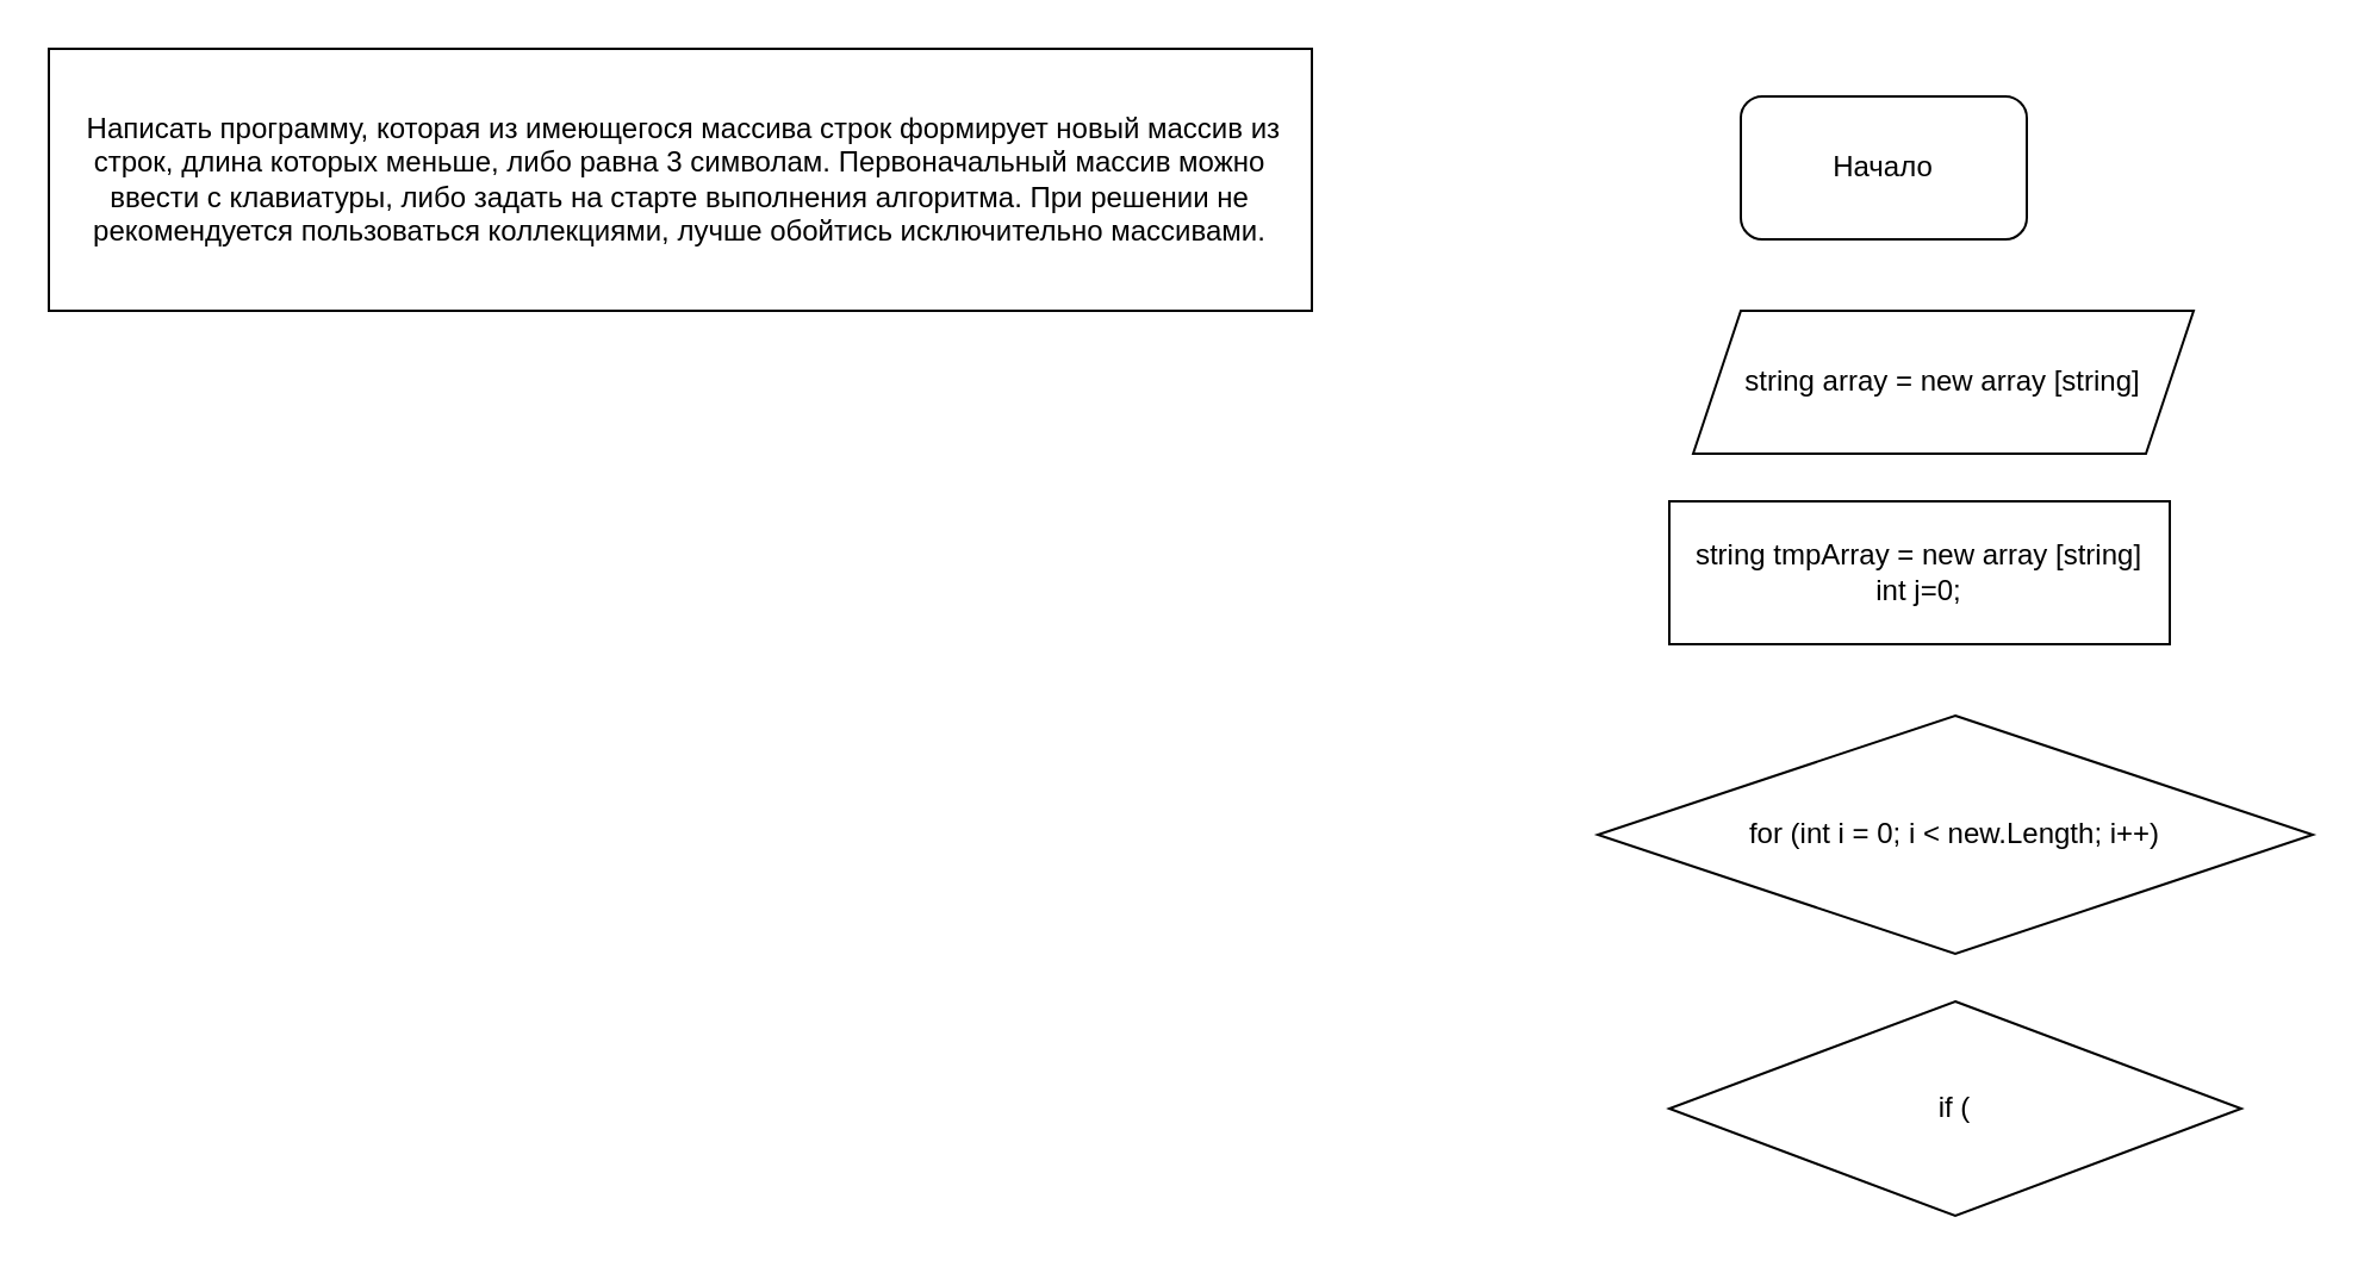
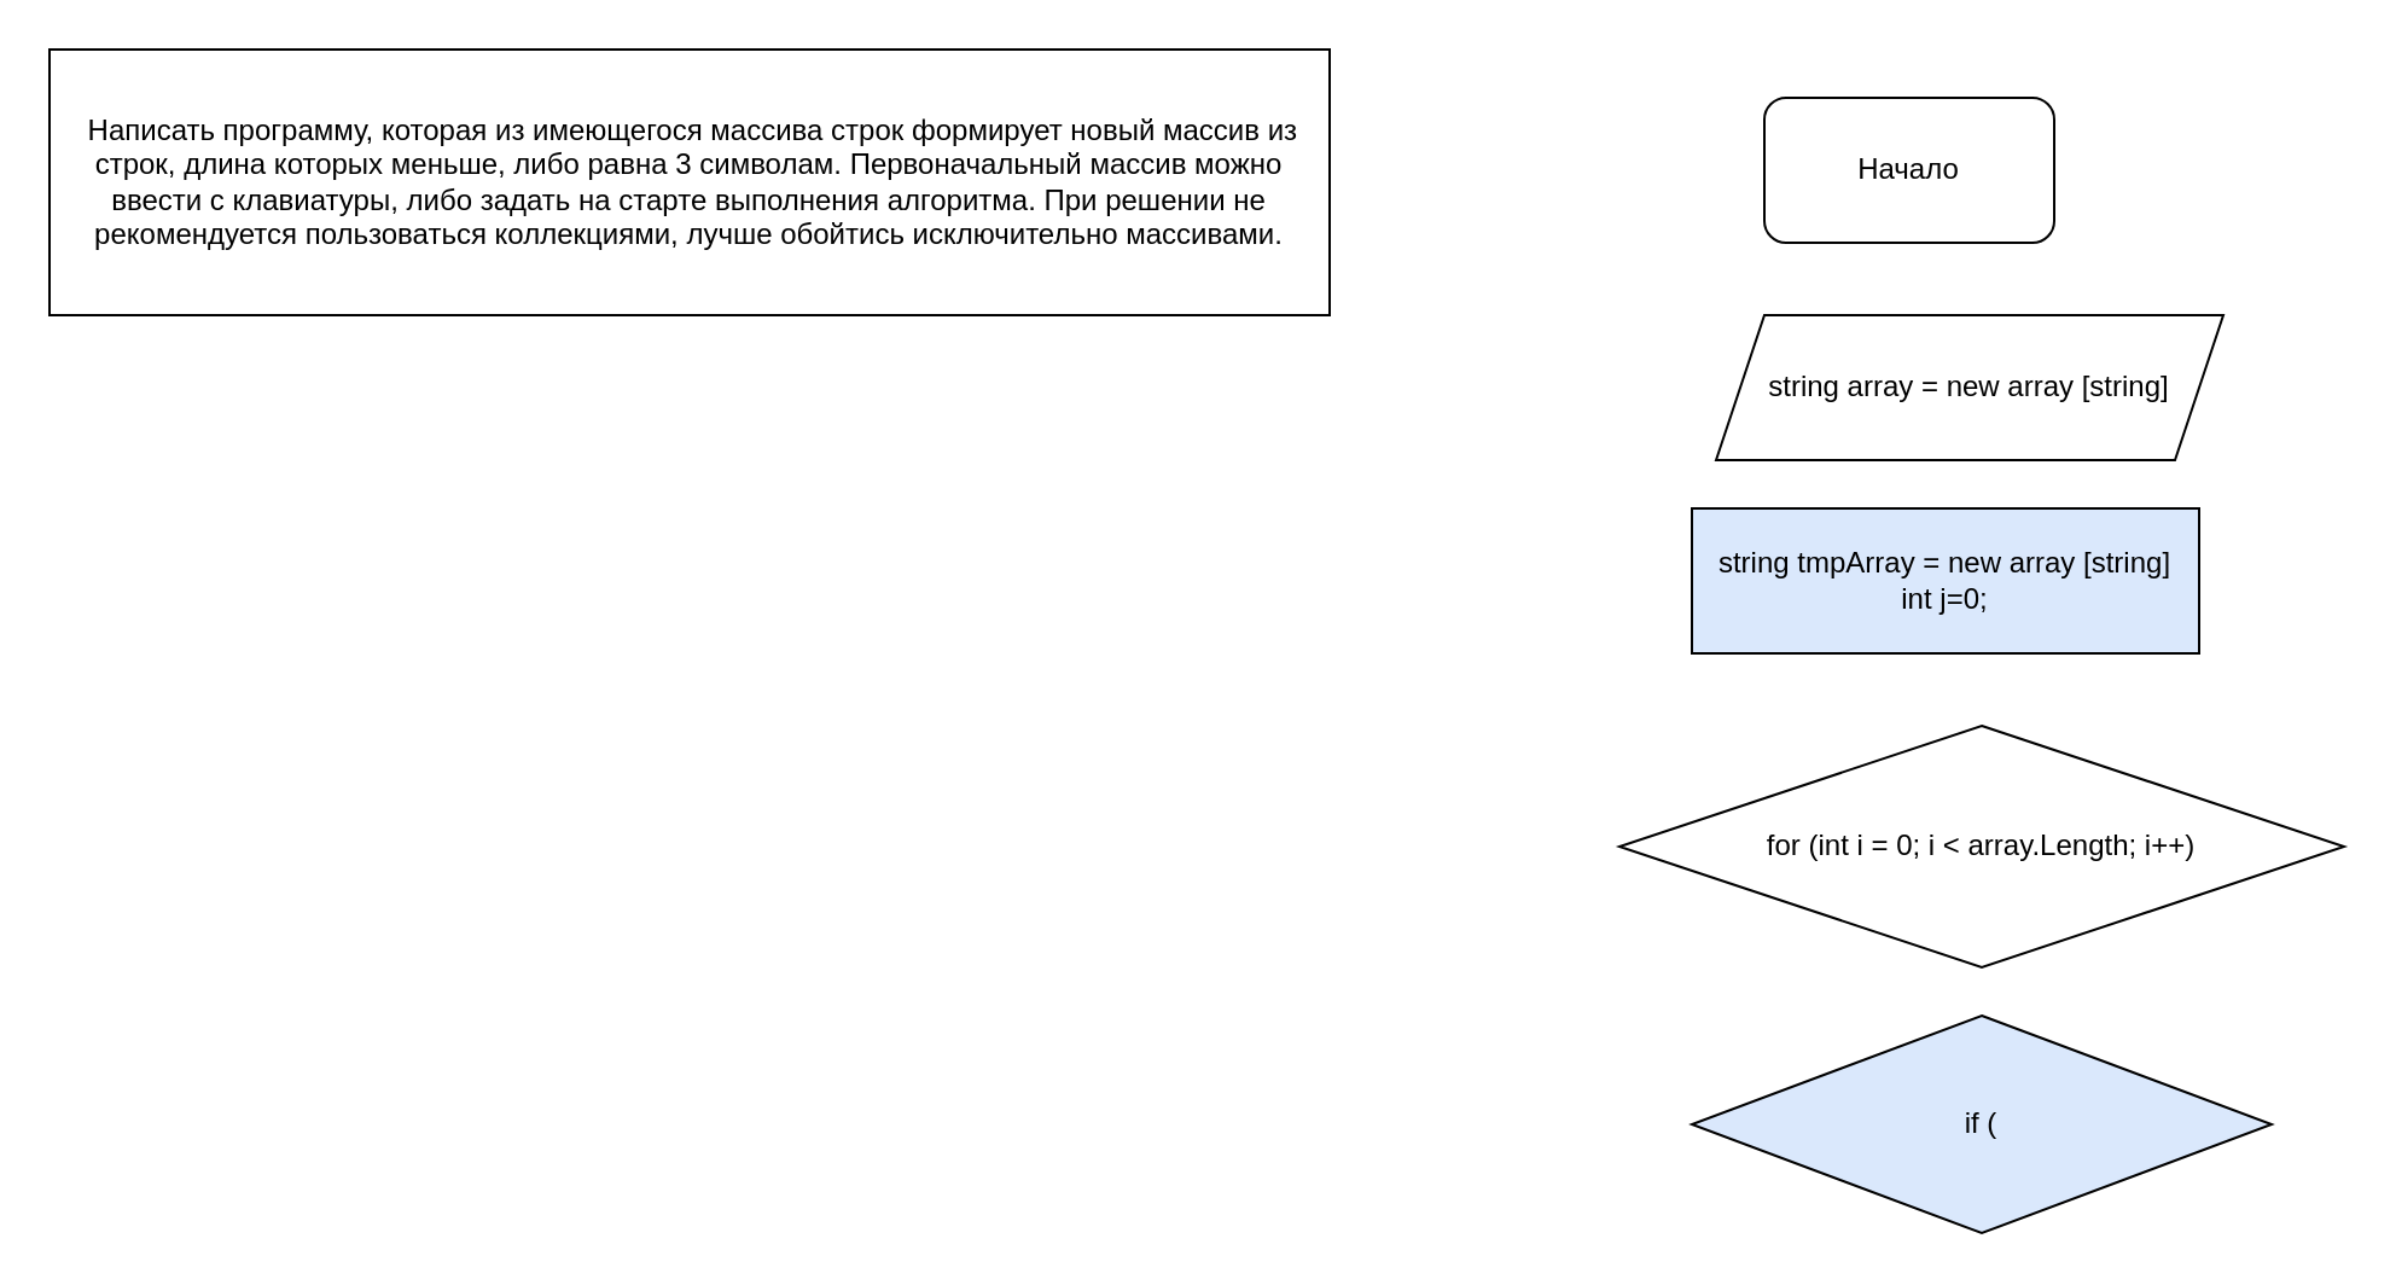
- <mxCell id="4" value="string tmpArray = new array [string]&lt;br&gt;int j=0;" style="rounded=0;whiteSpace=wrap;html=1;" vertex="1" parent="1"><mxGeometry x="700" y="210" width="210" height="60" as="geometry" /></mxCell>
+ <mxCell id="4" value="string tmpArray = new array [string]&lt;br&gt;int j=0;" style="rounded=0;whiteSpace=wrap;html=1;fillColor=#dae8fc;" vertex="1" parent="1"><mxGeometry x="700" y="210" width="210" height="60" as="geometry" /></mxCell>
- <mxCell id="6" value="for (int i = 0; i &amp;lt; new.Length; i++)" style="rhombus;whiteSpace=wrap;html=1;" vertex="1" parent="1"><mxGeometry x="670" y="300" width="300" height="100" as="geometry" /></mxCell>
+ <mxCell id="6" value="for (int i = 0; i &amp;lt; array.Length; i++)" style="rhombus;whiteSpace=wrap;html=1;" vertex="1" parent="1"><mxGeometry x="670" y="300" width="300" height="100" as="geometry" /></mxCell>
- <mxCell id="7" value="if (" style="rhombus;whiteSpace=wrap;html=1;" vertex="1" parent="1"><mxGeometry x="700" y="420" width="240" height="90" as="geometry" /></mxCell>
+ <mxCell id="7" value="if (" style="rhombus;whiteSpace=wrap;html=1;fillColor=#dae8fc;" vertex="1" parent="1"><mxGeometry x="700" y="420" width="240" height="90" as="geometry" /></mxCell>
